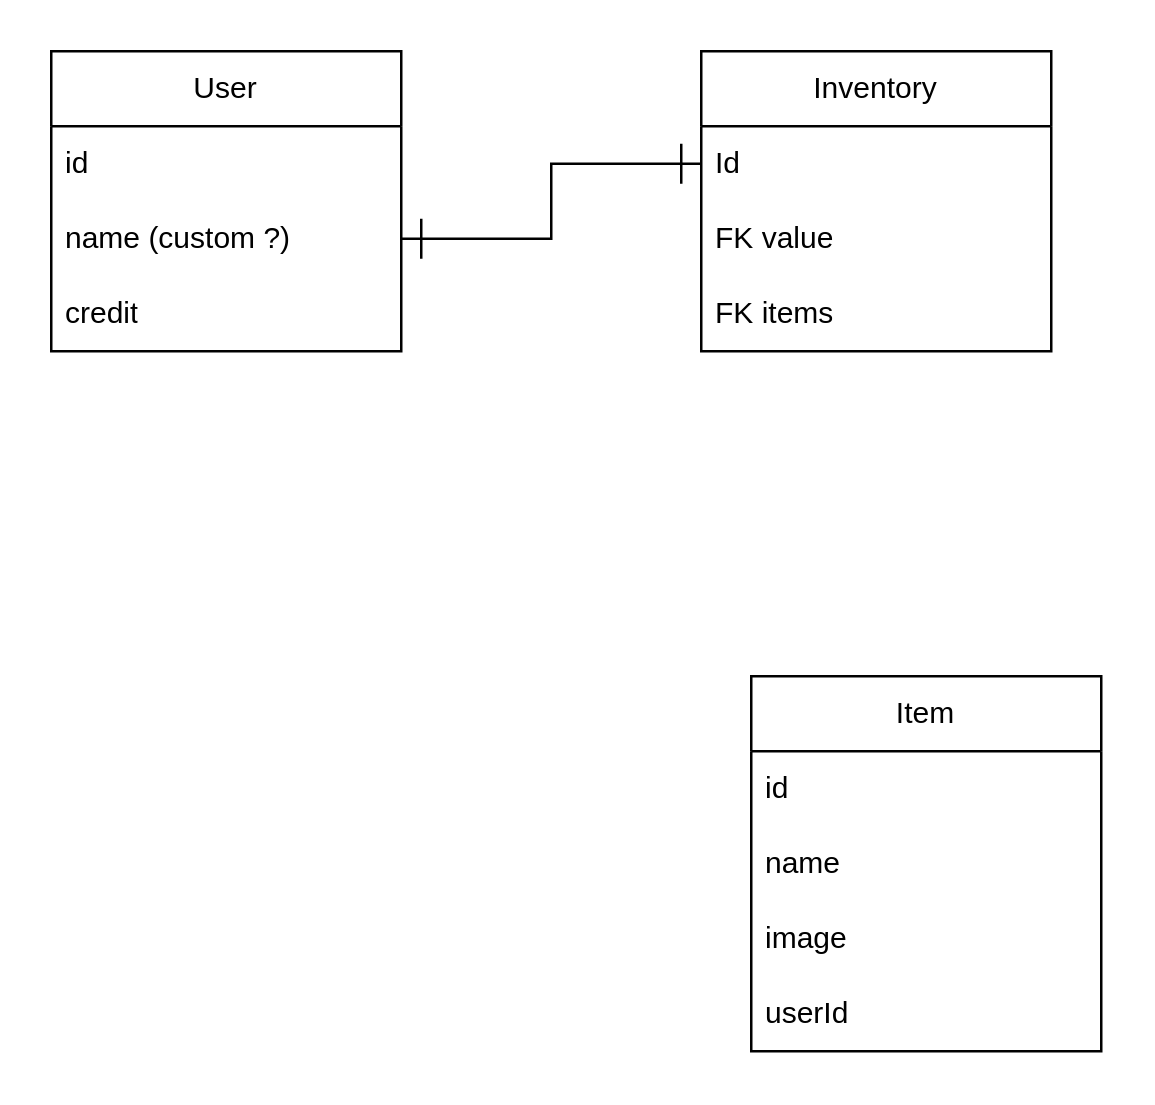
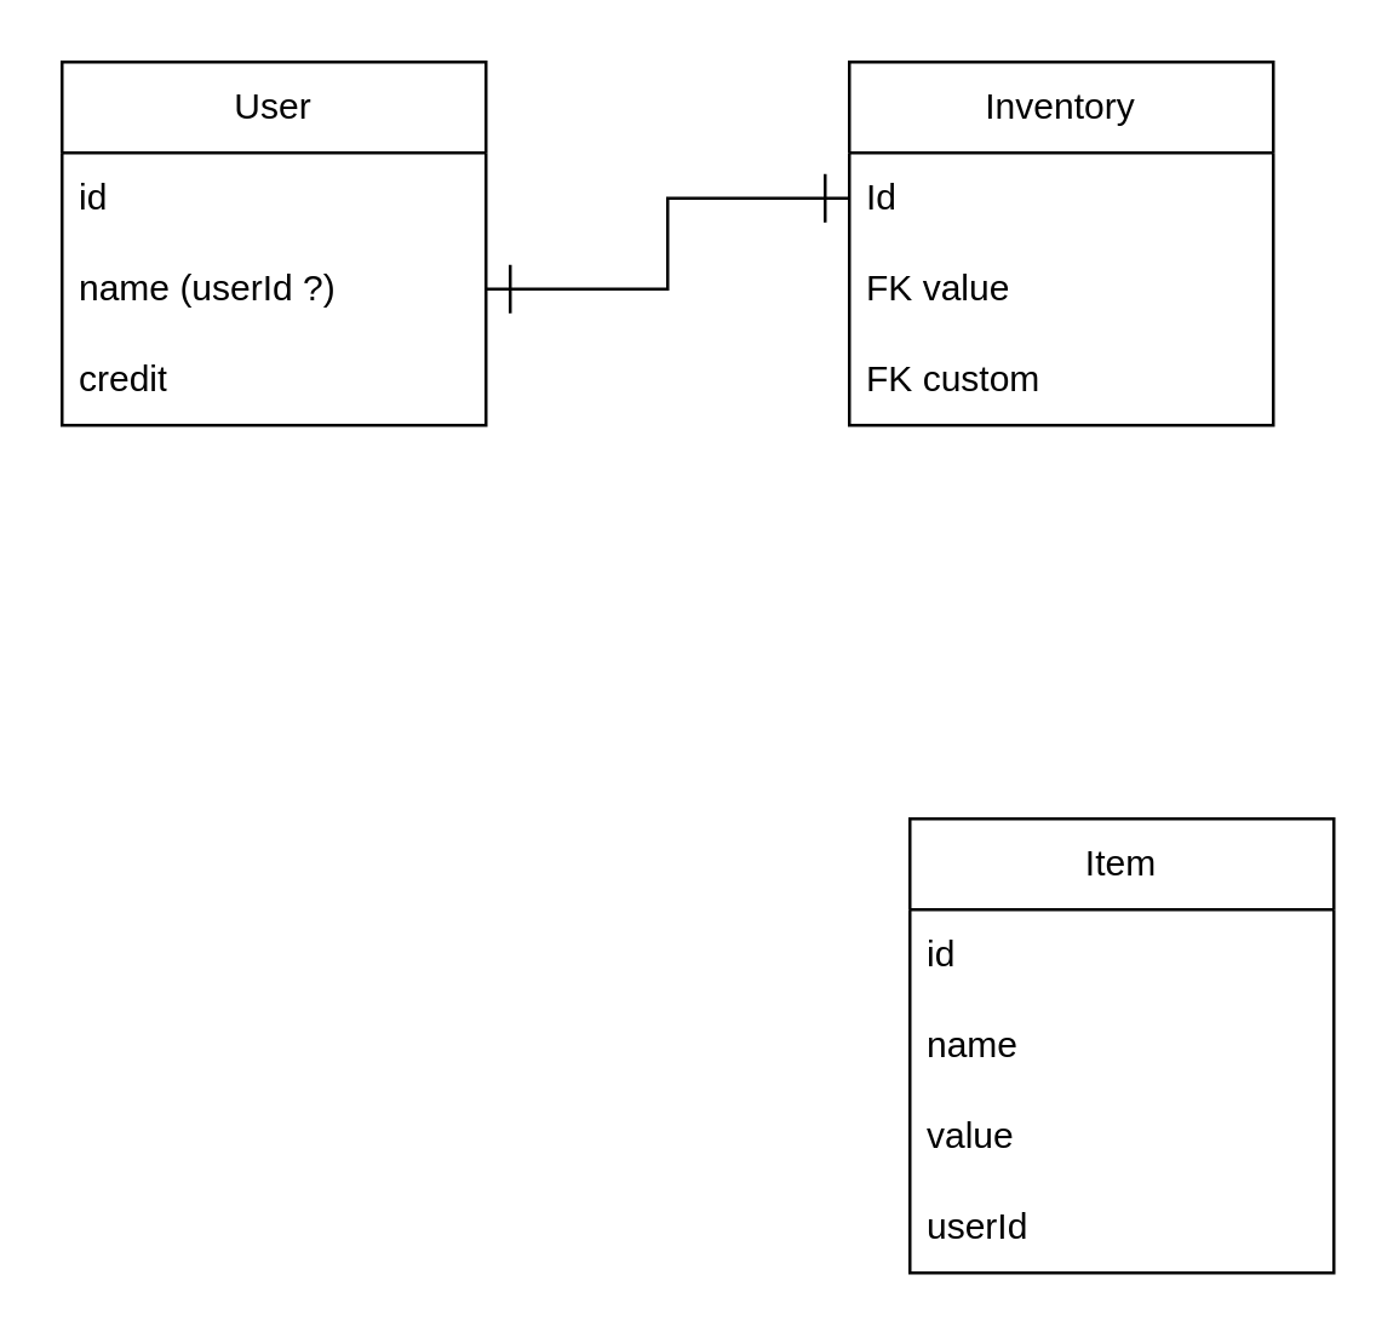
- <mxCell id="4" value="name (custom ?)" style="text;strokeColor=none;fillColor=none;align=left;verticalAlign=middle;spacingLeft=4;spacingRight=4;overflow=hidden;points=[[0,0.5],[1,0.5]];portConstraint=eastwest;rotatable=0;whiteSpace=wrap;html=1;" parent="2" vertex="1"><mxGeometry y="60" width="140" height="30" as="geometry" /></mxCell>
+ <mxCell id="4" value="name (userId ?)" style="text;strokeColor=none;fillColor=none;align=left;verticalAlign=middle;spacingLeft=4;spacingRight=4;overflow=hidden;points=[[0,0.5],[1,0.5]];portConstraint=eastwest;rotatable=0;whiteSpace=wrap;html=1;" parent="2" vertex="1"><mxGeometry y="60" width="140" height="30" as="geometry" /></mxCell>
- <mxCell id="9" value="FK items" style="text;strokeColor=none;fillColor=none;align=left;verticalAlign=middle;spacingLeft=4;spacingRight=4;overflow=hidden;points=[[0,0.5],[1,0.5]];portConstraint=eastwest;rotatable=0;whiteSpace=wrap;html=1;" parent="6" vertex="1"><mxGeometry y="90" width="140" height="30" as="geometry" /></mxCell>
+ <mxCell id="9" value="FK custom" style="text;strokeColor=none;fillColor=none;align=left;verticalAlign=middle;spacingLeft=4;spacingRight=4;overflow=hidden;points=[[0,0.5],[1,0.5]];portConstraint=eastwest;rotatable=0;whiteSpace=wrap;html=1;" parent="6" vertex="1"><mxGeometry y="90" width="140" height="30" as="geometry" /></mxCell>
- <mxCell id="14" value="image" style="text;strokeColor=none;fillColor=none;align=left;verticalAlign=middle;spacingLeft=4;spacingRight=4;overflow=hidden;points=[[0,0.5],[1,0.5]];portConstraint=eastwest;rotatable=0;whiteSpace=wrap;html=1;" parent="11" vertex="1"><mxGeometry y="90" width="140" height="30" as="geometry" /></mxCell>
+ <mxCell id="14" value="value" style="text;strokeColor=none;fillColor=none;align=left;verticalAlign=middle;spacingLeft=4;spacingRight=4;overflow=hidden;points=[[0,0.5],[1,0.5]];portConstraint=eastwest;rotatable=0;whiteSpace=wrap;html=1;" parent="11" vertex="1"><mxGeometry y="90" width="140" height="30" as="geometry" /></mxCell>
